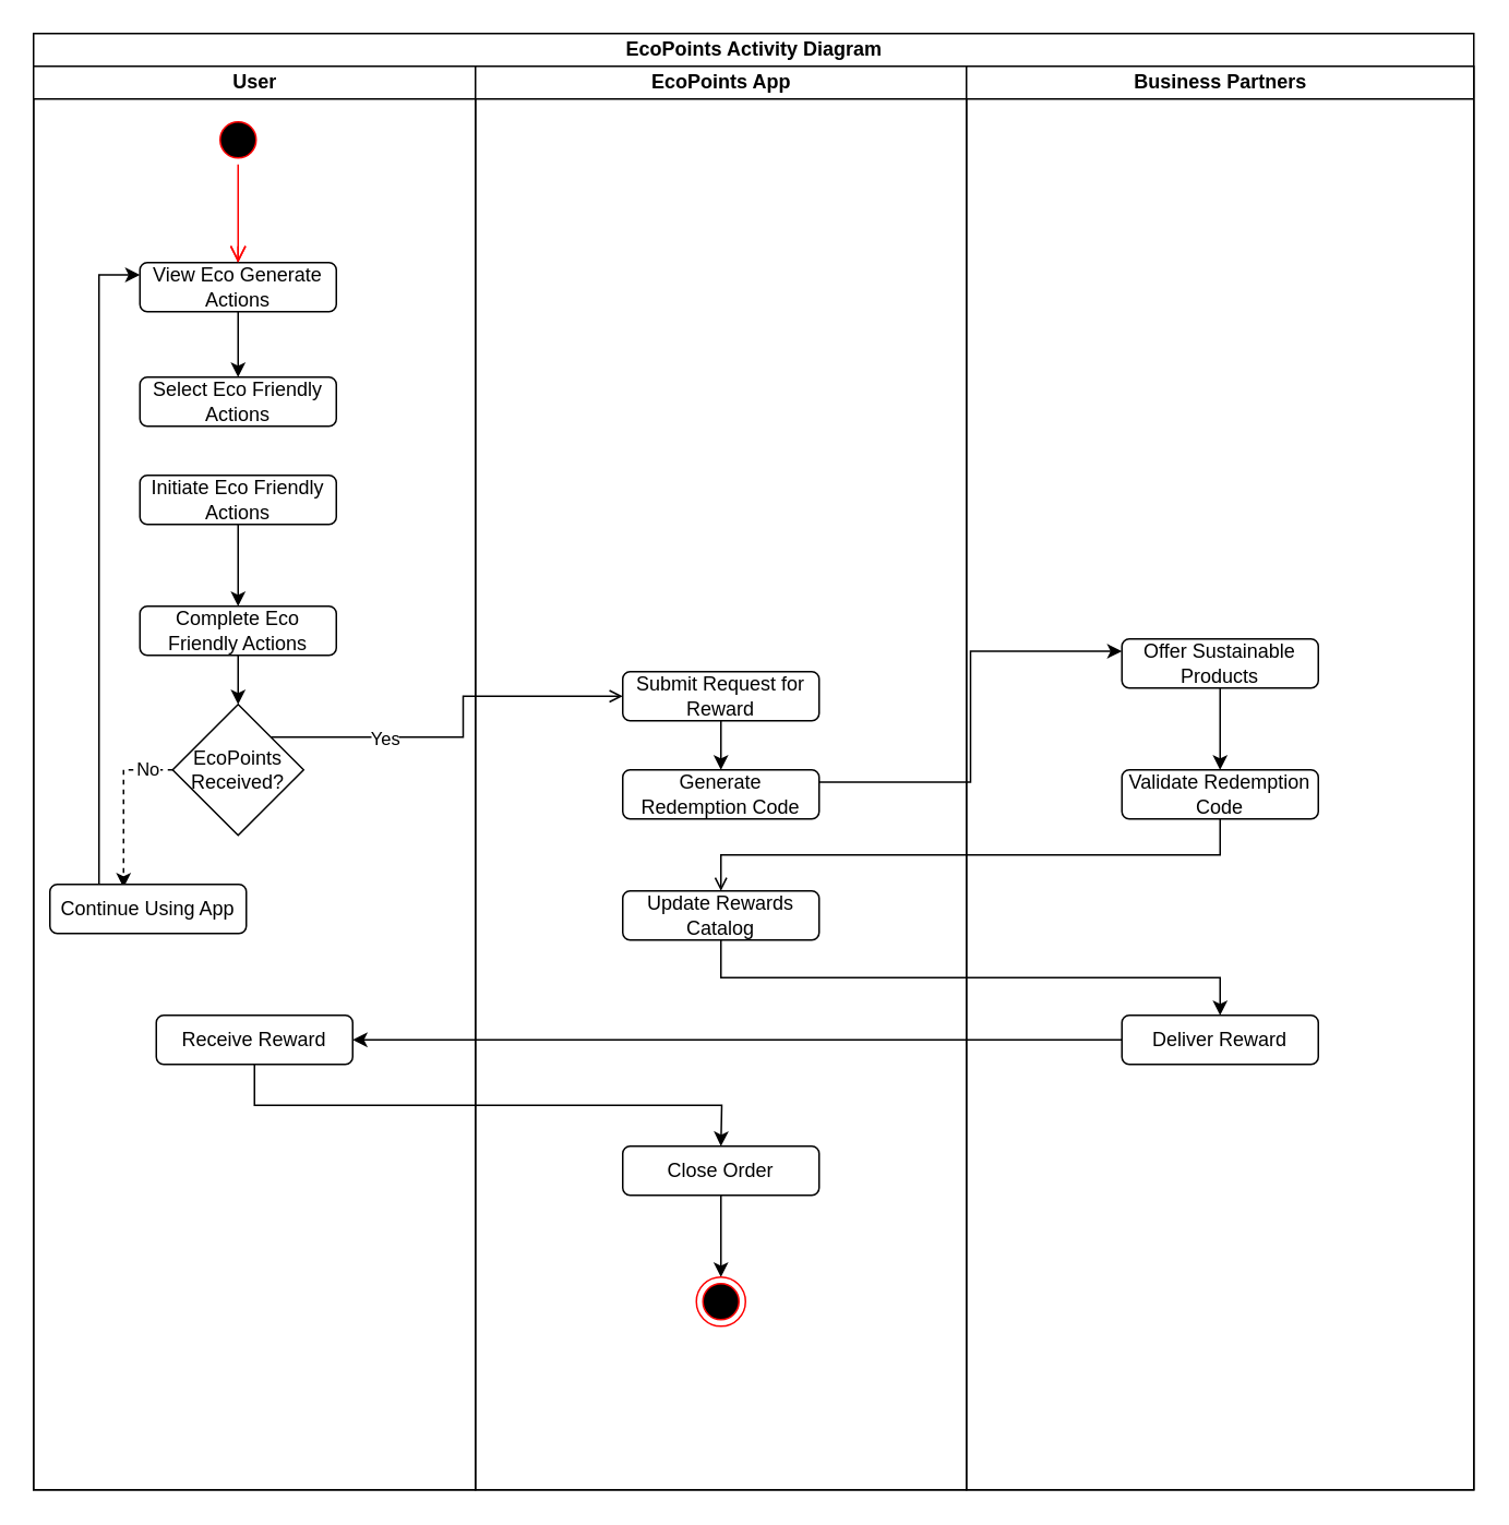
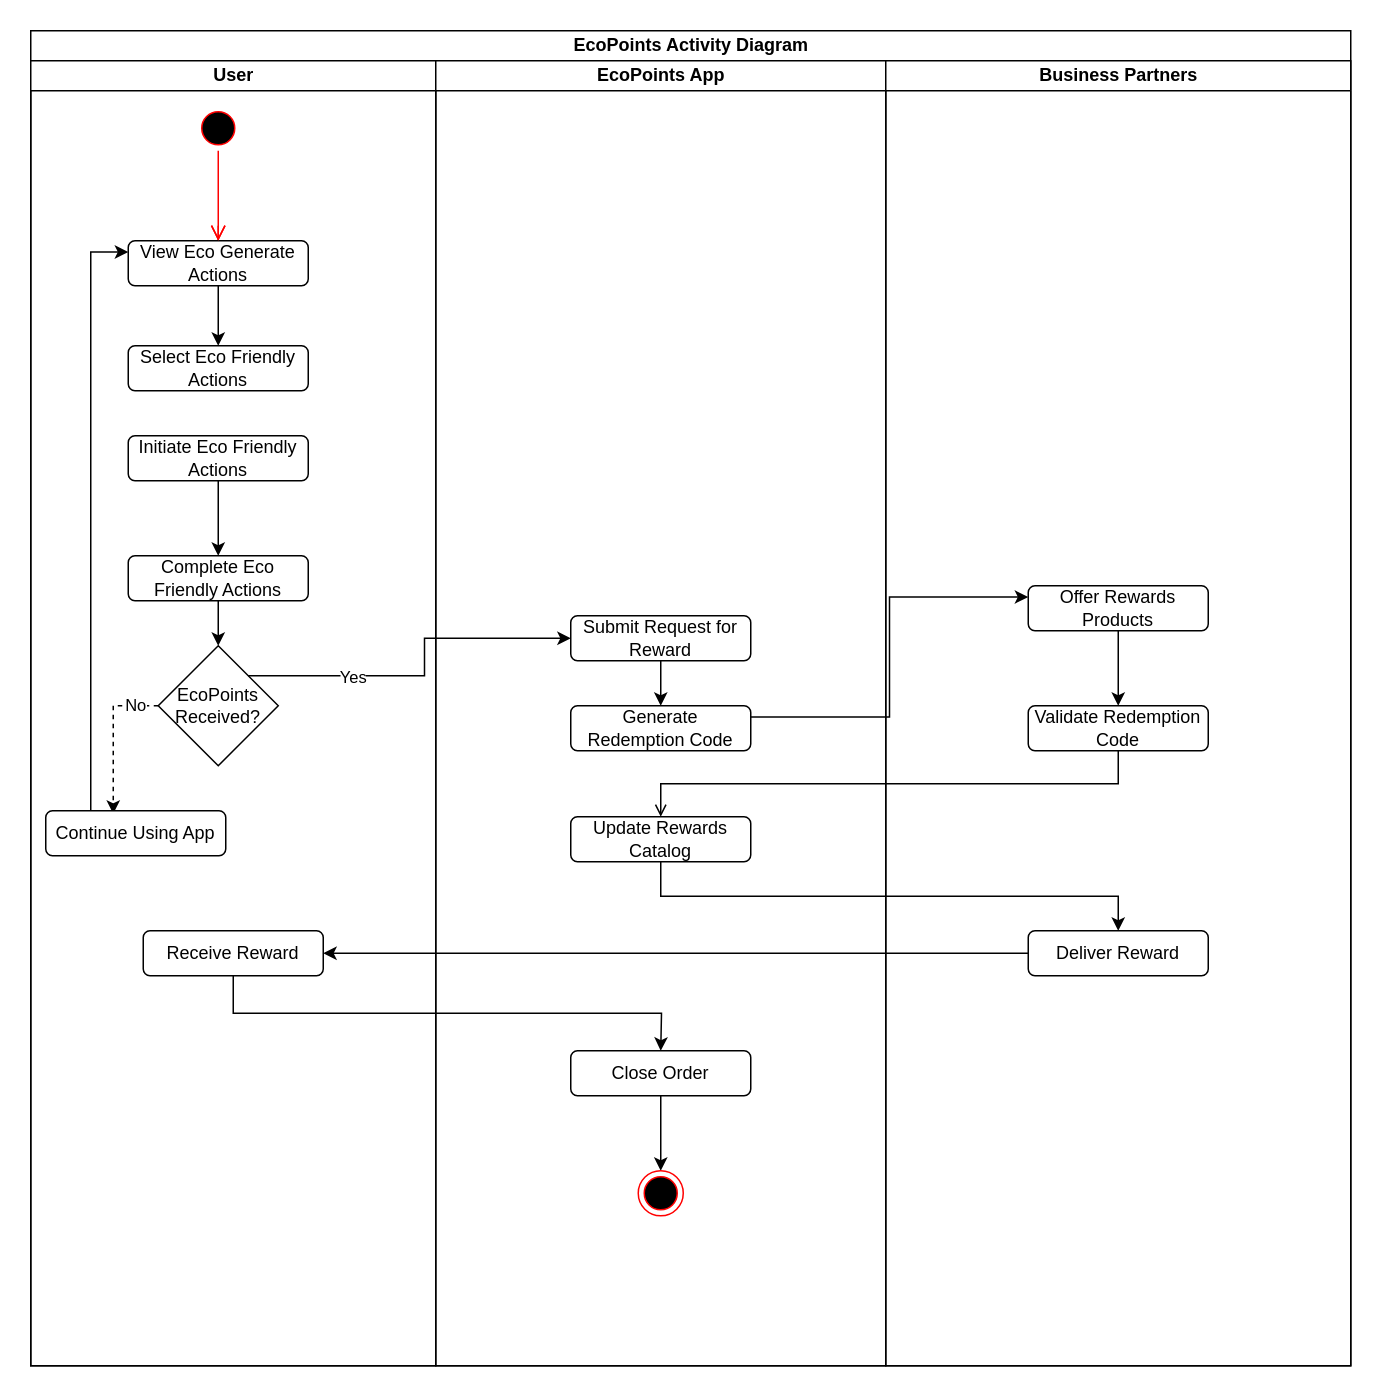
- <mxCell id="35" value="Offer Sustainable Products" style="rounded=1;whiteSpace=wrap;html=1;" vertex="1" parent="31"><mxGeometry x="95" y="350" width="120" height="30" as="geometry" /></mxCell>
+ <mxCell id="35" value="Offer Rewards Products" style="rounded=1;whiteSpace=wrap;html=1;" vertex="1" parent="31"><mxGeometry x="95" y="350" width="120" height="30" as="geometry" /></mxCell>
- <mxCell id="29" style="edgeStyle=orthogonalEdgeStyle;rounded=0;orthogonalLoop=1;jettySize=auto;html=1;exitX=1;exitY=0;exitDx=0;exitDy=0;entryX=0;entryY=0.5;entryDx=0;entryDy=0;endArrow=open;" edge="1" parent="2" source="16" target="23"><mxGeometry relative="1" as="geometry" /></mxCell>
+ <mxCell id="29" style="edgeStyle=orthogonalEdgeStyle;rounded=0;orthogonalLoop=1;jettySize=auto;html=1;exitX=1;exitY=0;exitDx=0;exitDy=0;entryX=0;entryY=0.5;entryDx=0;entryDy=0;" edge="1" parent="2" source="16" target="23"><mxGeometry relative="1" as="geometry" /></mxCell>
